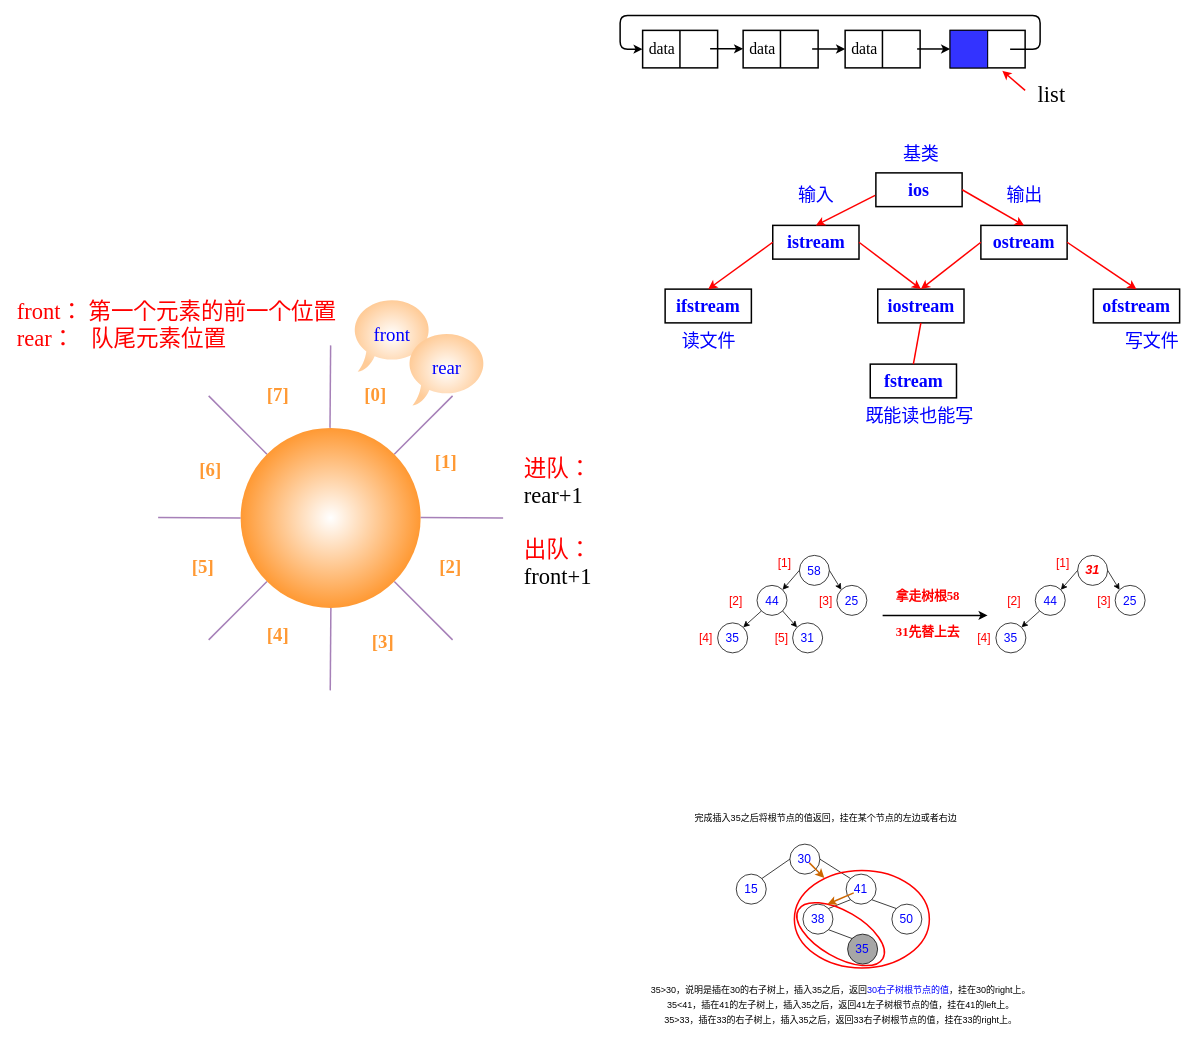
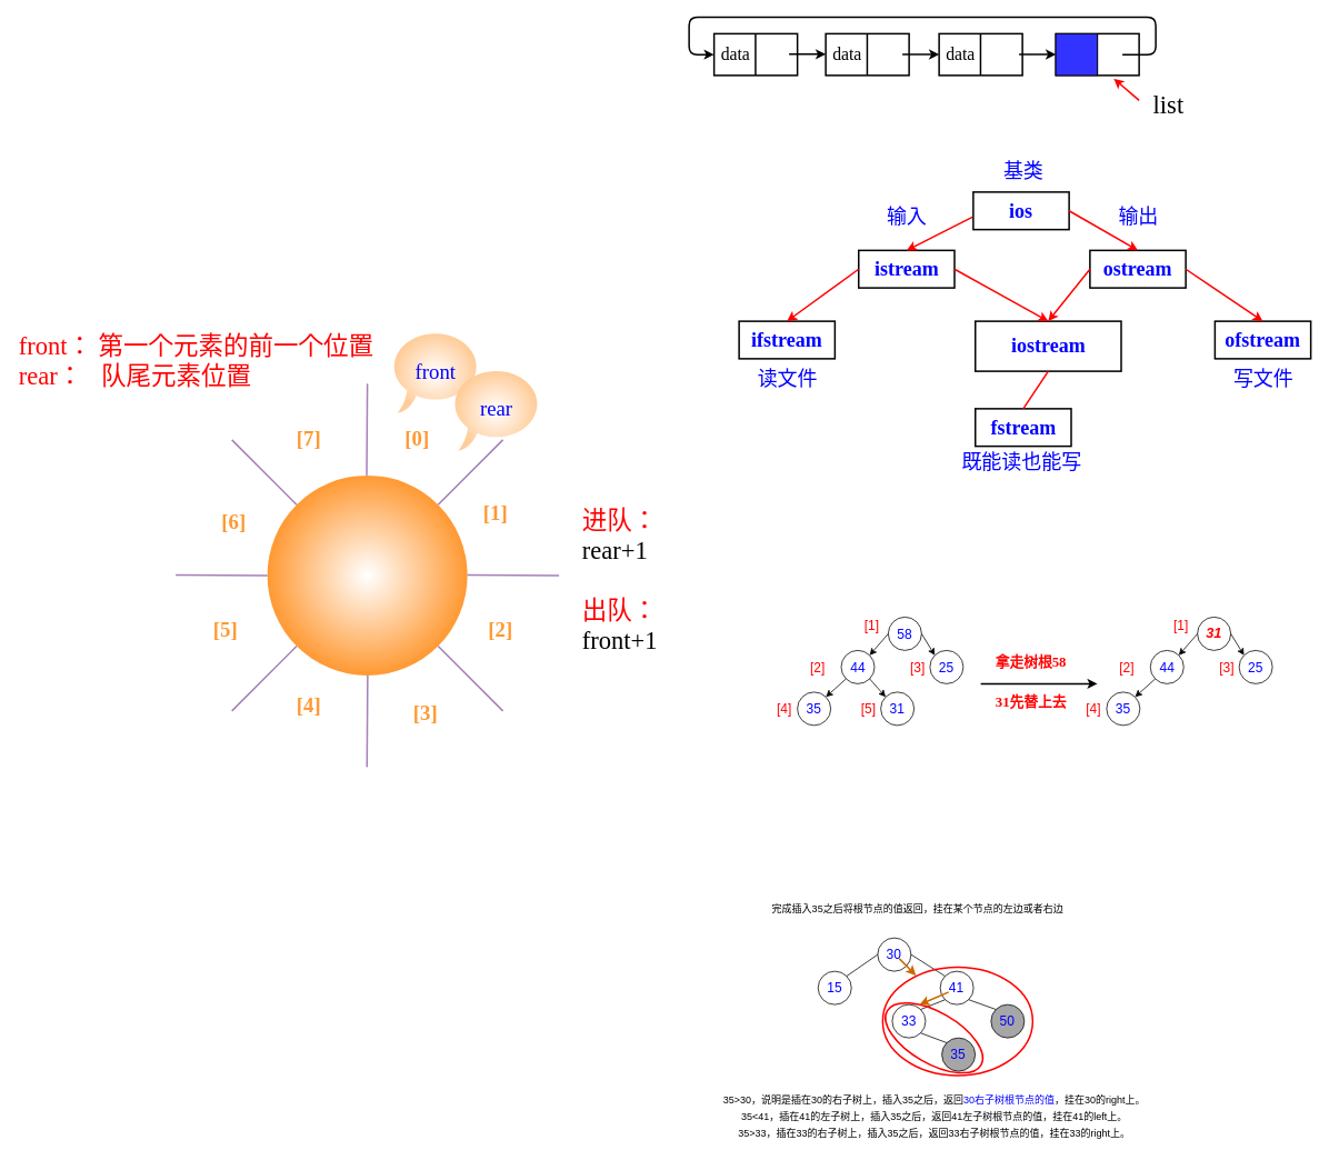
- <mxCell id="49" value="iostream" style="whiteSpace=wrap;html=1;fontSize=24;fontFamily=Comic Sans MS;fontStyle=1;strokeWidth=2;fontColor=#0000FF;" parent="1" vertex="1"><mxGeometry x="1169.5" y="385" width="115" height="45" as="geometry" /></mxCell>
+ <mxCell id="49" value="iostream" style="whiteSpace=wrap;html=1;fontSize=24;fontFamily=Comic Sans MS;fontStyle=1;strokeWidth=2;fontColor=#0000FF;" parent="1" vertex="1"><mxGeometry x="1169.5" y="385" width="175" height="60" as="geometry" /></mxCell>
- <mxCell id="59" value="写文件" style="text;html=1;align=center;verticalAlign=middle;resizable=0;points=[];autosize=1;strokeColor=none;fillColor=none;fontSize=24;fontFamily=Comic Sans MS;fontColor=#0000FF;" parent="1" vertex="1"><mxGeometry x="1489.5" y="440" width="90" height="30" as="geometry" /></mxCell>
+ <mxCell id="59" value="写文件" style="text;html=1;align=center;verticalAlign=middle;resizable=0;points=[];autosize=1;strokeColor=none;fillColor=none;fontSize=24;fontFamily=Comic Sans MS;fontColor=#0000FF;" parent="1" vertex="1"><mxGeometry x="1469.5" y="440" width="90" height="30" as="geometry" /></mxCell>
- <mxCell id="48" value="fstream" style="whiteSpace=wrap;html=1;fontSize=24;fontFamily=Comic Sans MS;fontStyle=1;strokeWidth=2;fontColor=#0000FF;" parent="1" vertex="1"><mxGeometry x="1159.5" y="485" width="115" height="45" as="geometry" /></mxCell>
+ <mxCell id="48" value="fstream" style="whiteSpace=wrap;html=1;fontSize=24;fontFamily=Comic Sans MS;fontStyle=1;strokeWidth=2;fontColor=#0000FF;" parent="1" vertex="1"><mxGeometry x="1169.5" y="490" width="115" height="45" as="geometry" /></mxCell>
- <mxCell id="95" value="38" style="ellipse;whiteSpace=wrap;html=1;aspect=fixed;fontSize=16;fontColor=#0000FF;" vertex="1" parent="1"><mxGeometry x="1069.75" y="1205" width="40" height="40" as="geometry" /></mxCell>
+ <mxCell id="95" value="33" style="ellipse;whiteSpace=wrap;html=1;aspect=fixed;fontSize=16;fontColor=#0000FF;" vertex="1" parent="1"><mxGeometry x="1069.75" y="1205" width="40" height="40" as="geometry" /></mxCell>
- <mxCell id="93" value="50" style="ellipse;whiteSpace=wrap;html=1;aspect=fixed;fontSize=16;fontColor=#0000FF;" vertex="1" parent="1"><mxGeometry x="1188.32" y="1205" width="40" height="40" as="geometry" /></mxCell>
+ <mxCell id="93" value="50" style="ellipse;whiteSpace=wrap;html=1;aspect=fixed;fontSize=16;fontColor=#0000FF;fillColor=#a6a6a6;" vertex="1" parent="1"><mxGeometry x="1188.32" y="1205" width="40" height="40" as="geometry" /></mxCell>
